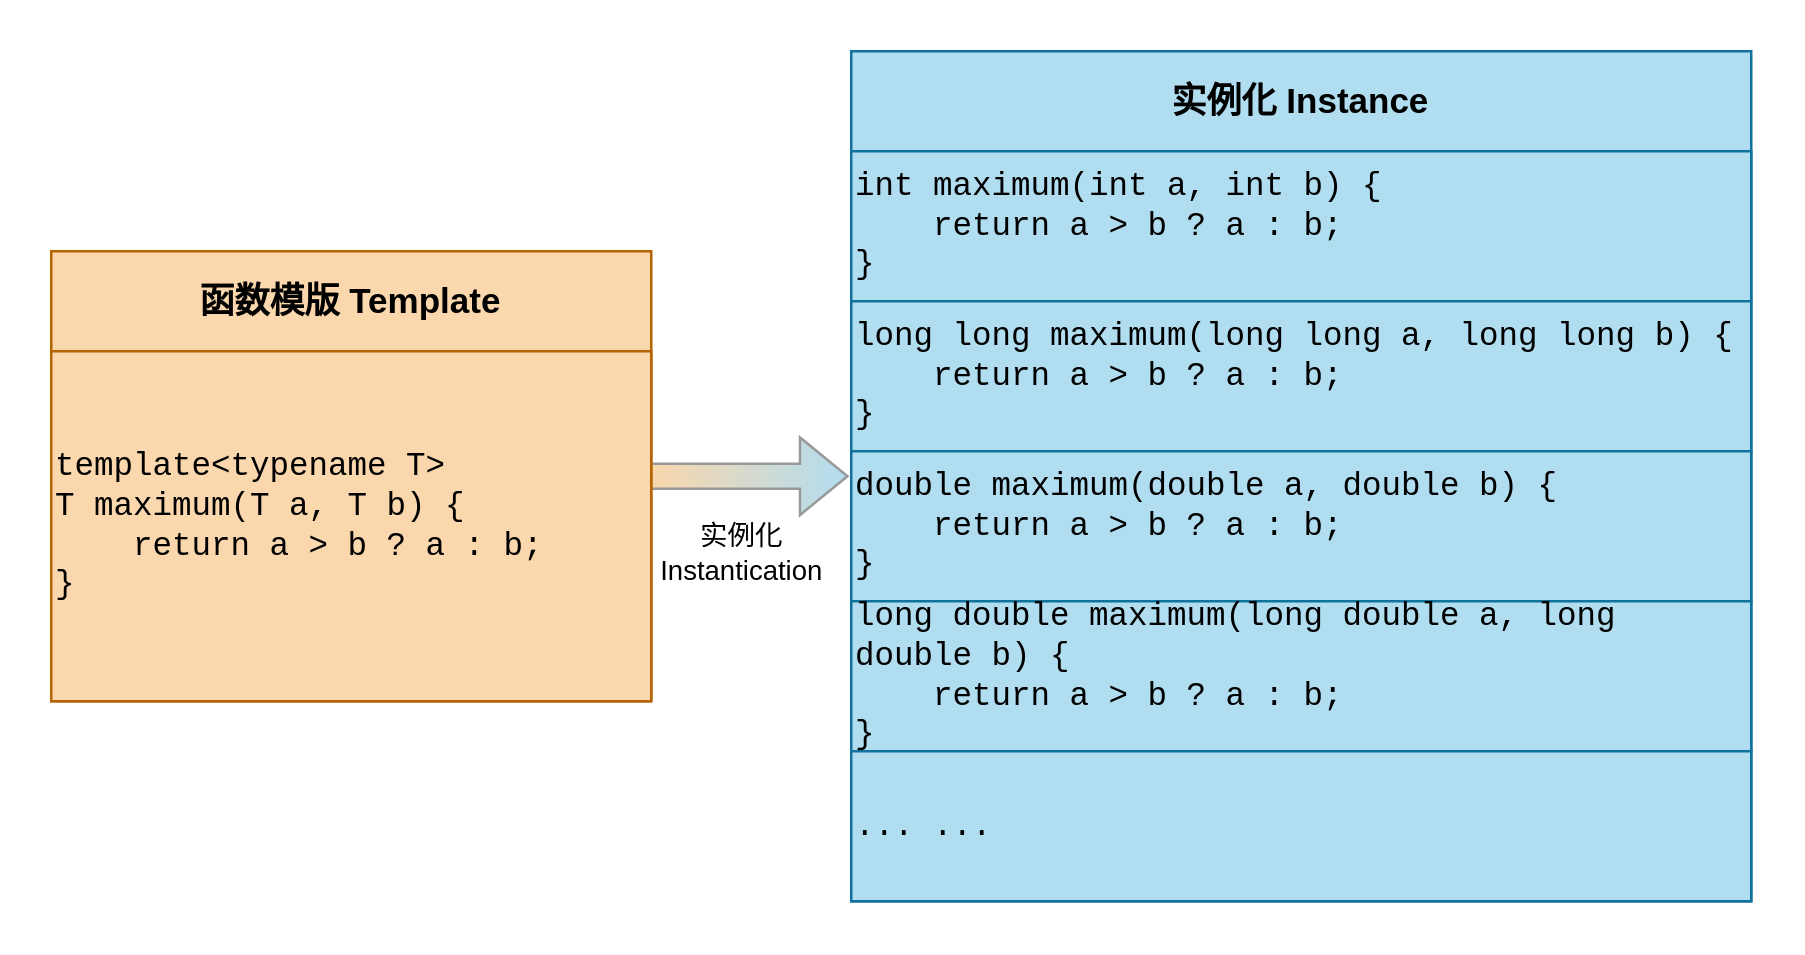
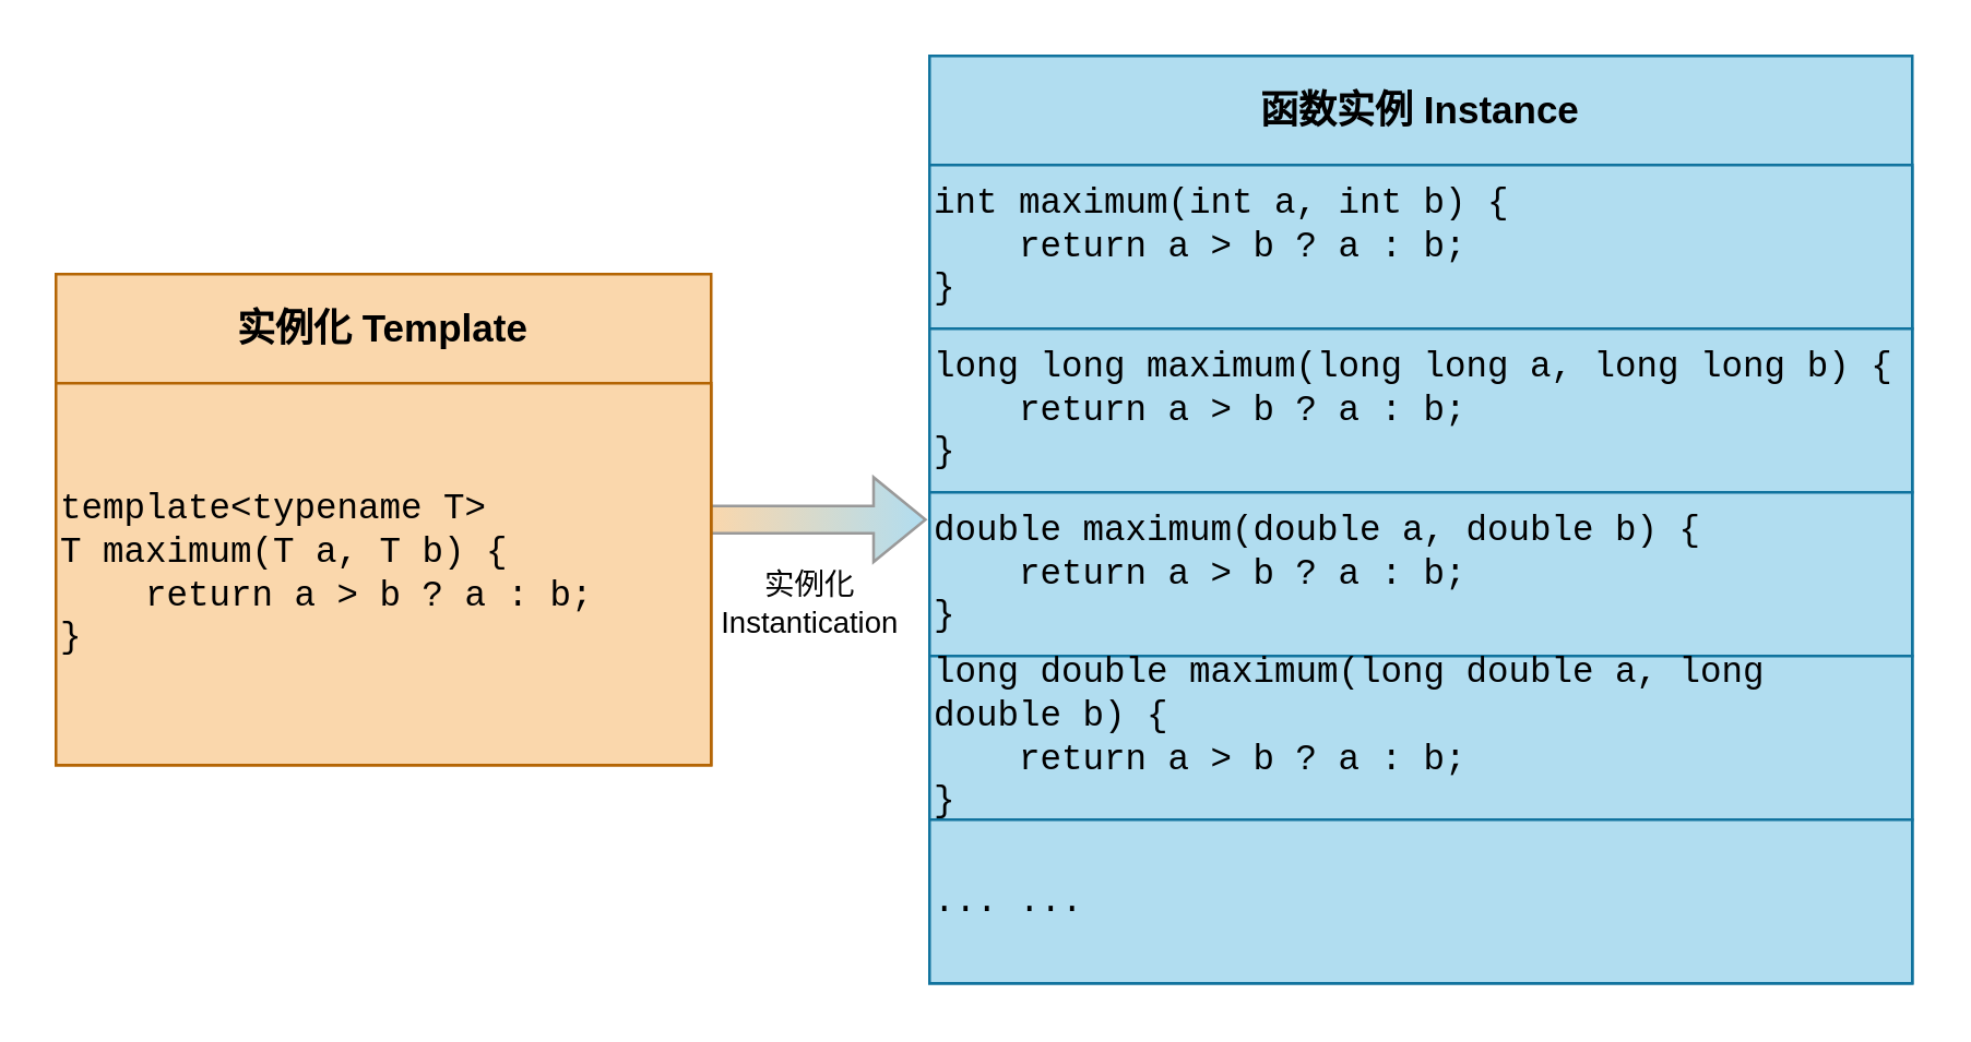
- <mxCell id="6" value="&lt;font style=&quot;font-size: 14px;&quot;&gt;实例化 Instance&lt;/font&gt;" style="swimlane;whiteSpace=wrap;html=1;startSize=40;fillColor=#b1ddf0;strokeColor=#10739e;" vertex="1" parent="1"><mxGeometry x="340" y="20" width="360" height="340" as="geometry" /></mxCell>
+ <mxCell id="6" value="&lt;font style=&quot;font-size: 14px;&quot;&gt;函数实例 Instance&lt;/font&gt;" style="swimlane;whiteSpace=wrap;html=1;startSize=40;fillColor=#b1ddf0;strokeColor=#10739e;" vertex="1" parent="1"><mxGeometry x="340" y="20" width="360" height="340" as="geometry" /></mxCell>
- <mxCell id="4" value="函数模版 Template" style="swimlane;whiteSpace=wrap;html=1;startSize=40;fillColor=#fad7ac;strokeColor=#b46504;fontSize=14;" vertex="1" parent="1"><mxGeometry x="20" y="100" width="240" height="180" as="geometry"><mxRectangle x="330" y="250" width="90" height="30" as="alternateBounds" /></mxGeometry></mxCell>
+ <mxCell id="4" value="实例化 Template" style="swimlane;whiteSpace=wrap;html=1;startSize=40;fillColor=#fad7ac;strokeColor=#b46504;fontSize=14;" vertex="1" parent="1"><mxGeometry x="20" y="100" width="240" height="180" as="geometry"><mxRectangle x="330" y="250" width="90" height="30" as="alternateBounds" /></mxGeometry></mxCell>
